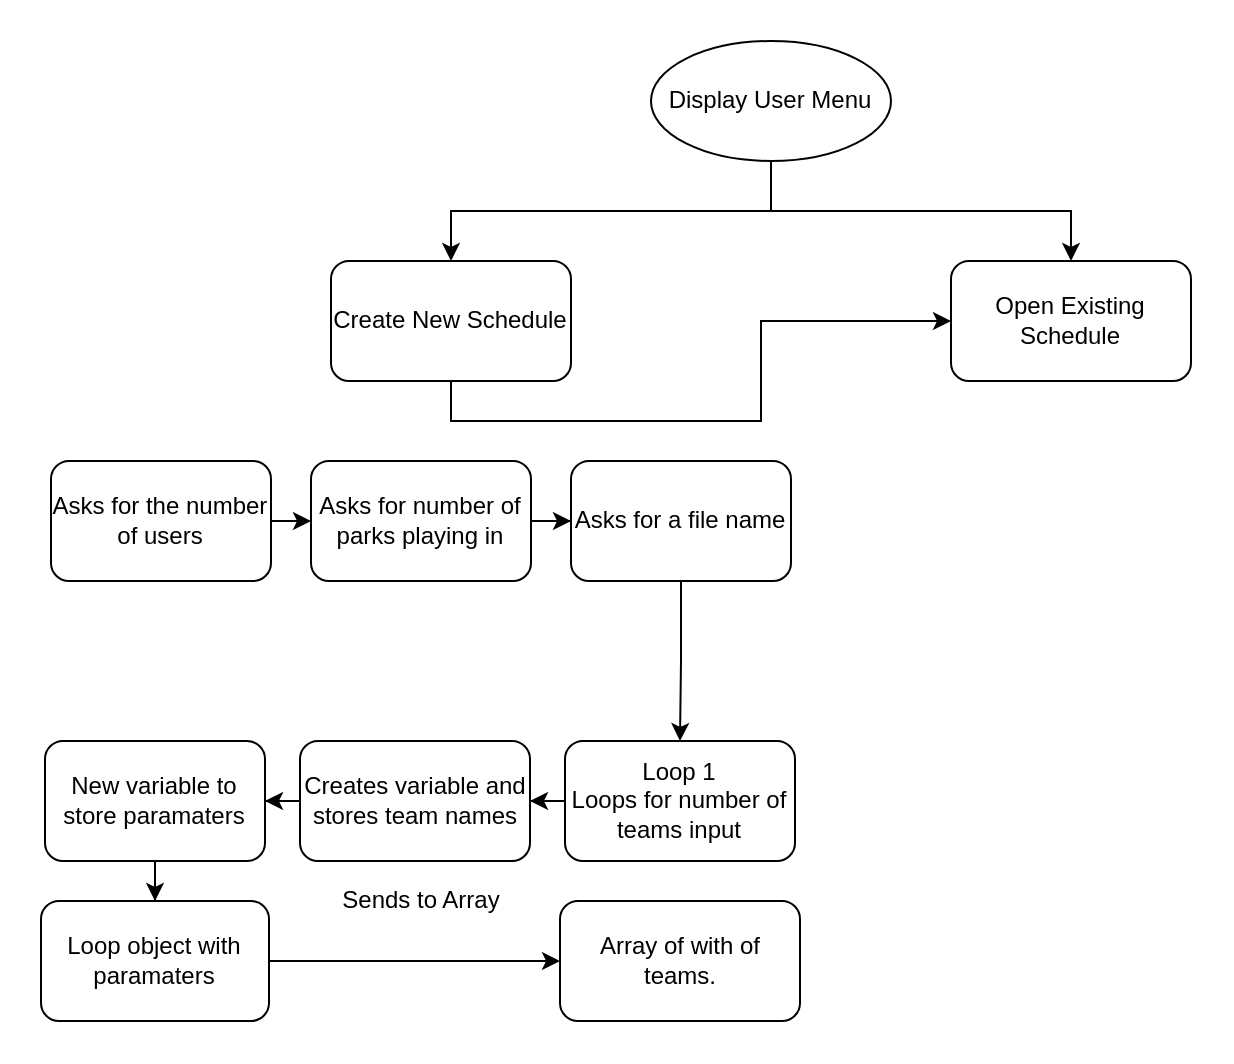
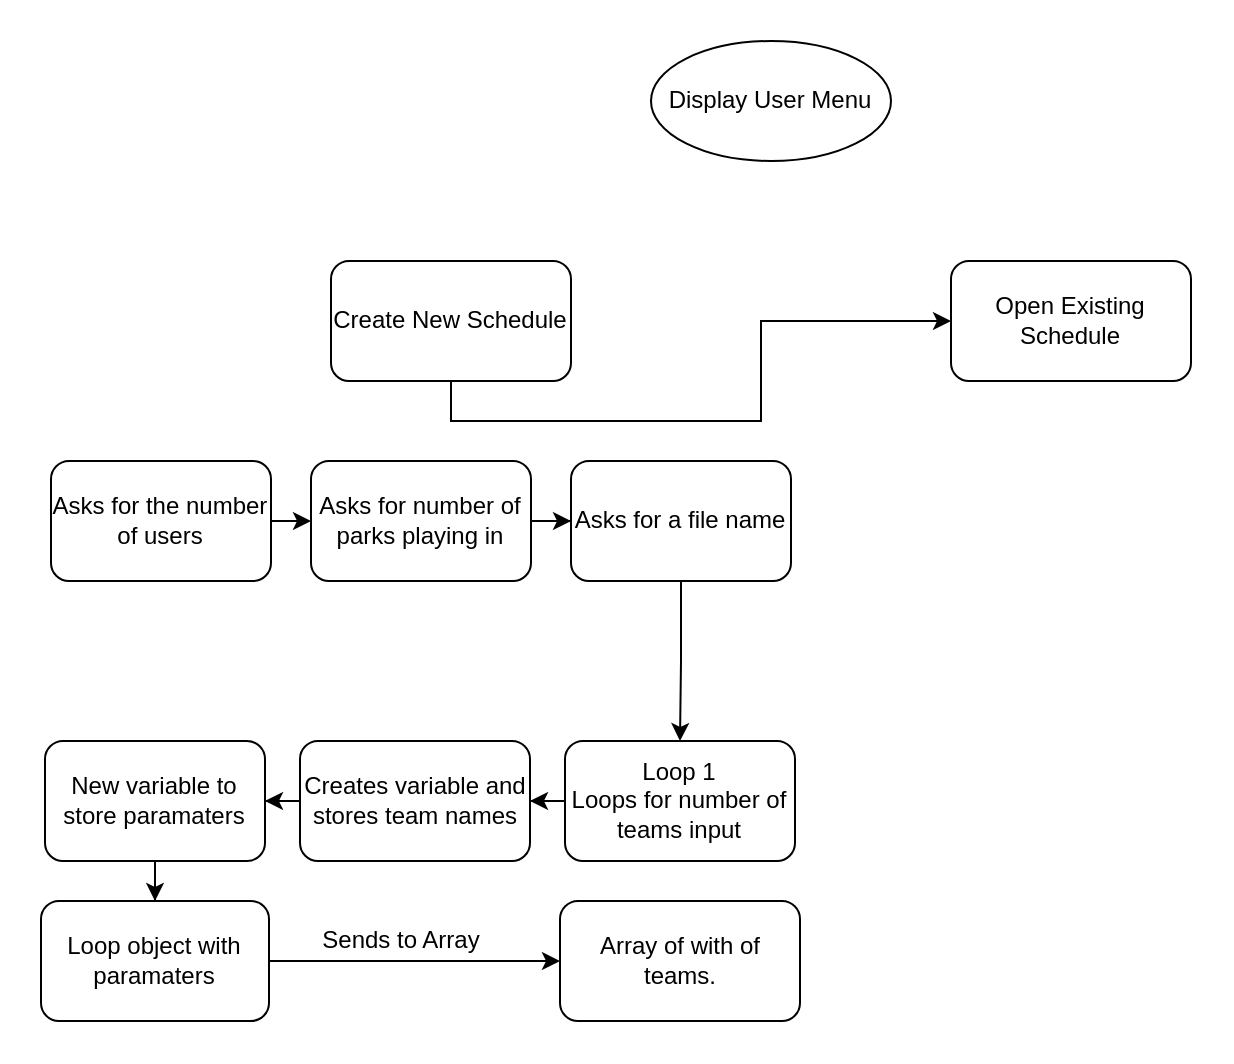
- <mxCell id="2" style="edgeStyle=orthogonalEdgeStyle;rounded=0;orthogonalLoop=1;jettySize=auto;html=1;exitX=0.5;exitY=1;exitDx=0;exitDy=0;entryX=0.5;entryY=0;entryDx=0;entryDy=0;" edge="1" parent="1" source="4" target="6"><mxGeometry relative="1" as="geometry" /></mxCell>
- <mxCell id="3" style="edgeStyle=orthogonalEdgeStyle;rounded=0;orthogonalLoop=1;jettySize=auto;html=1;exitX=0.5;exitY=1;exitDx=0;exitDy=0;entryX=0.5;entryY=0;entryDx=0;entryDy=0;" edge="1" parent="1" source="4" target="7"><mxGeometry relative="1" as="geometry" /></mxCell>
- <mxCell id="23" value="Sends to Array&lt;br&gt;" style="text;html=1;align=center;verticalAlign=middle;resizable=0;points=[];;autosize=1;" vertex="1" parent="1"><mxGeometry x="165" y="440" width="90" height="20" as="geometry" /></mxCell>
+ <mxCell id="23" value="Sends to Array&lt;br&gt;" style="text;html=1;align=center;verticalAlign=middle;resizable=0;points=[];;autosize=1;" vertex="1" parent="1"><mxGeometry x="155" y="460" width="90" height="20" as="geometry" /></mxCell>
